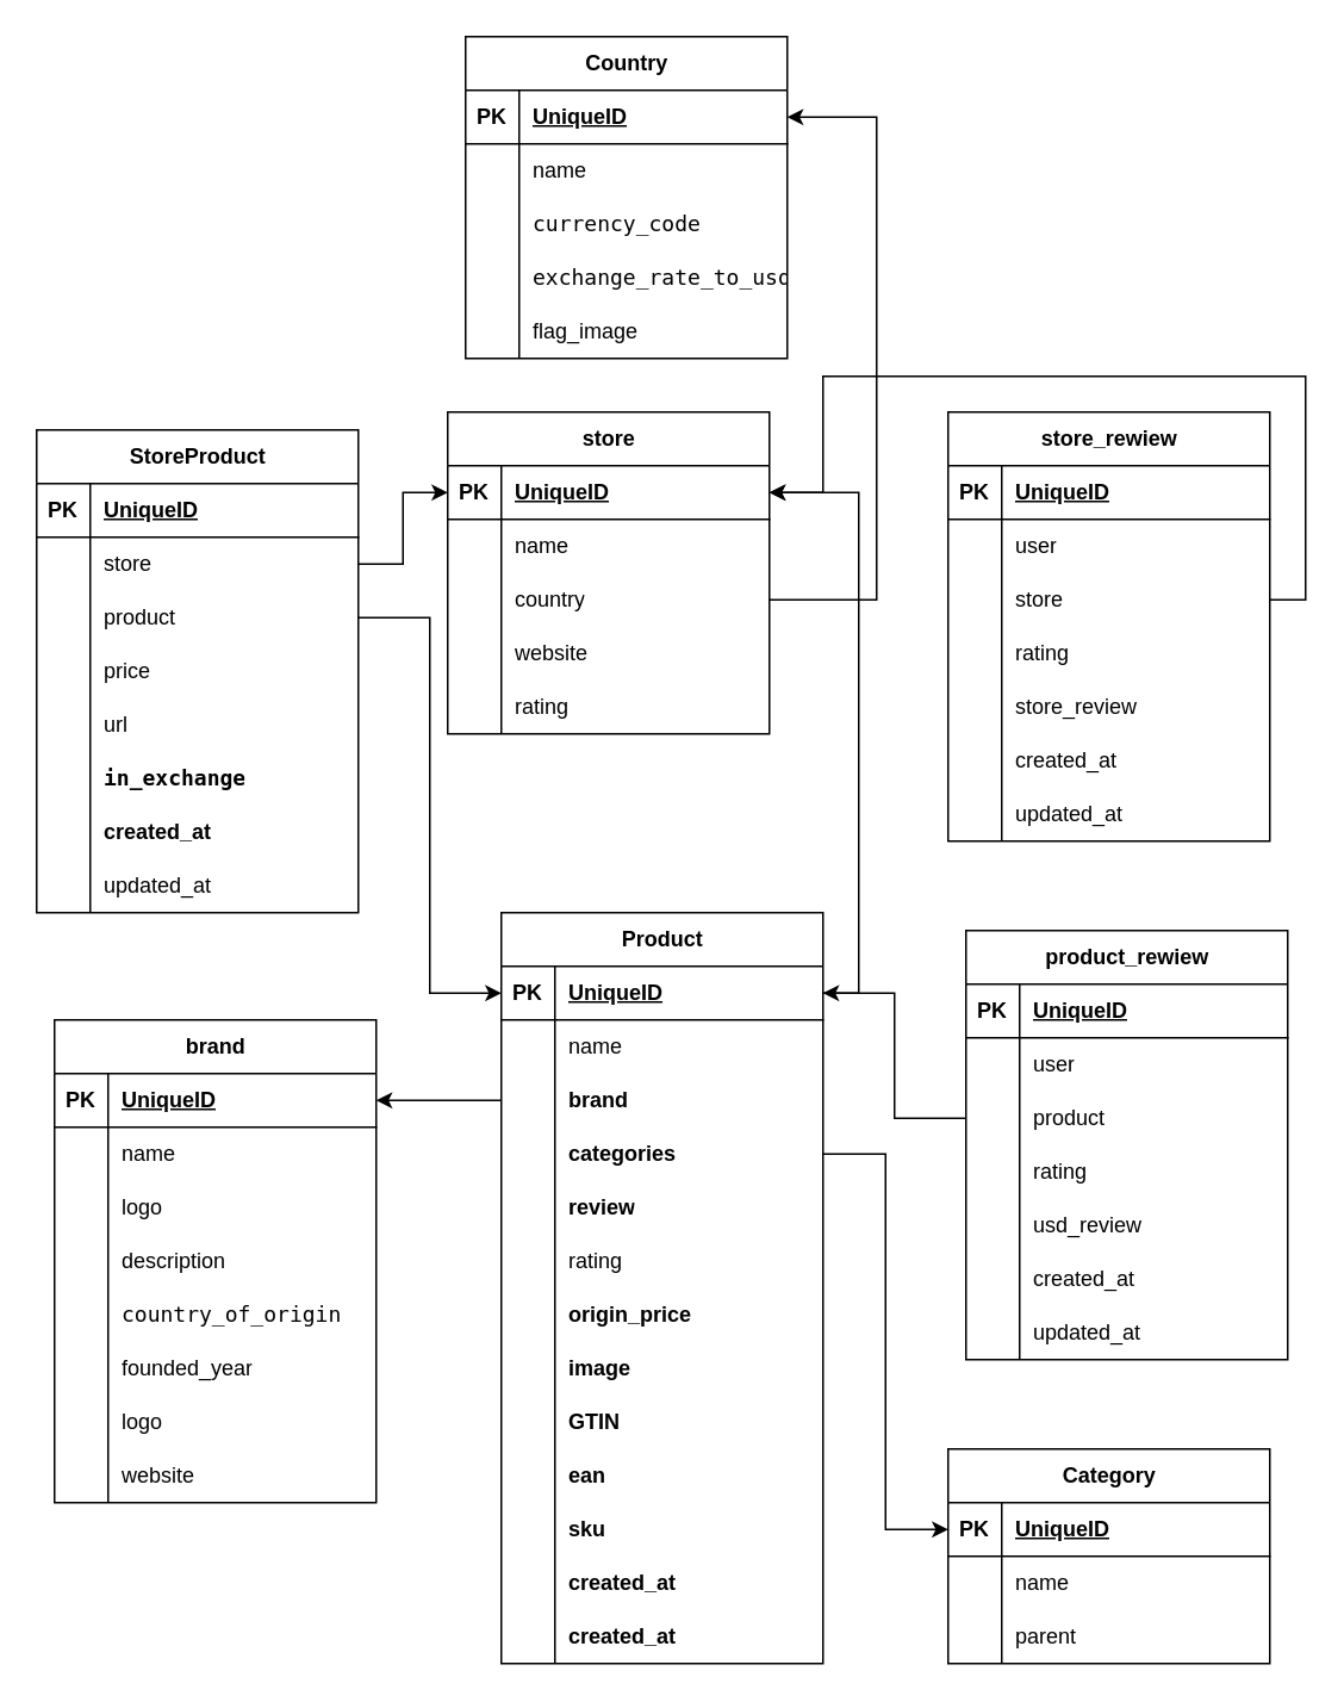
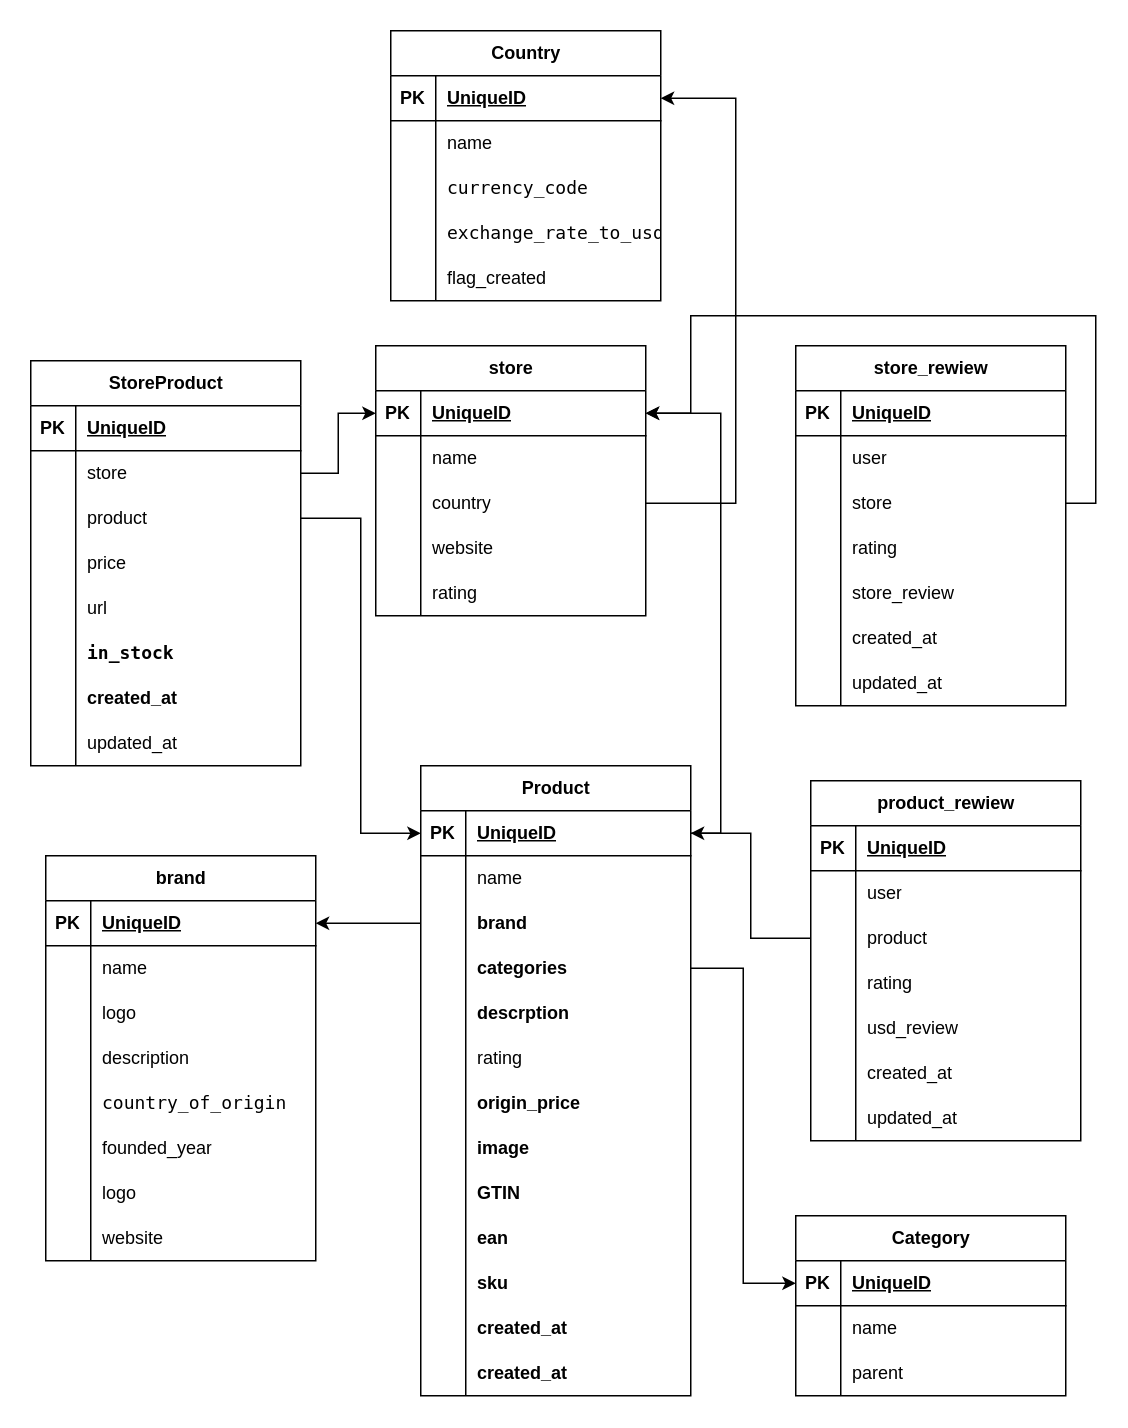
- <mxCell id="57" value="flag_image" style="shape=partialRectangle;connectable=0;fillColor=none;top=0;left=0;bottom=0;right=0;align=left;spacingLeft=6;overflow=hidden;whiteSpace=wrap;html=1;" vertex="1" parent="55"><mxGeometry x="30" width="150" height="30" as="geometry"><mxRectangle width="150" height="30" as="alternateBounds" /></mxGeometry></mxCell>
+ <mxCell id="57" value="flag_created" style="shape=partialRectangle;connectable=0;fillColor=none;top=0;left=0;bottom=0;right=0;align=left;spacingLeft=6;overflow=hidden;whiteSpace=wrap;html=1;" vertex="1" parent="55"><mxGeometry x="30" width="150" height="30" as="geometry"><mxRectangle width="150" height="30" as="alternateBounds" /></mxGeometry></mxCell>
- <mxCell id="129" value="&lt;strong data-end=&quot;1920&quot; data-start=&quot;1906&quot;&gt;&lt;code data-end=&quot;1918&quot; data-start=&quot;1908&quot;&gt;in_exchange&lt;/code&gt;&lt;/strong&gt;" style="shape=partialRectangle;connectable=0;fillColor=none;top=0;left=0;bottom=0;right=0;align=left;spacingLeft=6;overflow=hidden;whiteSpace=wrap;html=1;" vertex="1" parent="127"><mxGeometry x="30" width="150" height="30" as="geometry"><mxRectangle width="150" height="30" as="alternateBounds" /></mxGeometry></mxCell>
+ <mxCell id="129" value="&lt;strong data-end=&quot;1920&quot; data-start=&quot;1906&quot;&gt;&lt;code data-end=&quot;1918&quot; data-start=&quot;1908&quot;&gt;in_stock&lt;/code&gt;&lt;/strong&gt;" style="shape=partialRectangle;connectable=0;fillColor=none;top=0;left=0;bottom=0;right=0;align=left;spacingLeft=6;overflow=hidden;whiteSpace=wrap;html=1;" vertex="1" parent="127"><mxGeometry x="30" width="150" height="30" as="geometry"><mxRectangle width="150" height="30" as="alternateBounds" /></mxGeometry></mxCell>
- <mxCell id="17" value="&lt;span style=&quot;font-weight: 700; text-align: center; text-wrap-mode: nowrap;&quot;&gt;review&lt;/span&gt;" style="shape=partialRectangle;connectable=0;fillColor=none;top=0;left=0;bottom=0;right=0;align=left;spacingLeft=6;overflow=hidden;whiteSpace=wrap;html=1;" vertex="1" parent="15"><mxGeometry x="30" width="150" height="30" as="geometry"><mxRectangle width="150" height="30" as="alternateBounds" /></mxGeometry></mxCell>
+ <mxCell id="17" value="&lt;span style=&quot;font-weight: 700; text-align: center; text-wrap-mode: nowrap;&quot;&gt;descrption&lt;/span&gt;" style="shape=partialRectangle;connectable=0;fillColor=none;top=0;left=0;bottom=0;right=0;align=left;spacingLeft=6;overflow=hidden;whiteSpace=wrap;html=1;" vertex="1" parent="15"><mxGeometry x="30" width="150" height="30" as="geometry"><mxRectangle width="150" height="30" as="alternateBounds" /></mxGeometry></mxCell>
